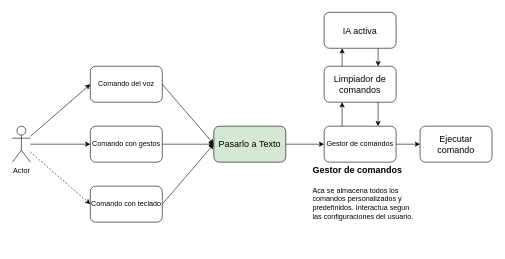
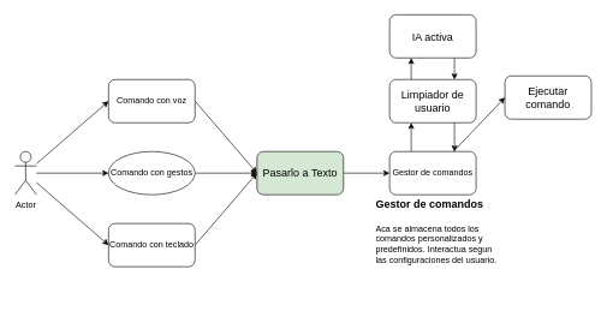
- <mxCell id="7" value="Comando del voz" style="rounded=1;whiteSpace=wrap;html=1;" parent="1" vertex="1"><mxGeometry x="150" y="110" width="120" height="60" as="geometry" /></mxCell>
+ <mxCell id="7" value="Comando con voz" style="rounded=1;whiteSpace=wrap;html=1;" parent="1" vertex="1"><mxGeometry x="150" y="110" width="120" height="60" as="geometry" /></mxCell>
- <mxCell id="17" value="Limpiador de comandos" style="rounded=1;whiteSpace=wrap;html=1;fontSize=15;" parent="1" vertex="1"><mxGeometry x="540" y="110" width="120" height="60" as="geometry" /></mxCell>
+ <mxCell id="17" value="Limpiador de usuario" style="rounded=1;whiteSpace=wrap;html=1;fontSize=15;" parent="1" vertex="1"><mxGeometry x="540" y="110" width="120" height="60" as="geometry" /></mxCell>
- <mxCell id="9" value="Comando con gestos" style="rounded=1;whiteSpace=wrap;html=1;" parent="1" vertex="1"><mxGeometry x="150" y="210" width="120" height="60" as="geometry" /></mxCell>
+ <mxCell id="9" value="Comando con gestos" style="ellipse;whiteSpace=wrap;html=1;" parent="1" vertex="1"><mxGeometry x="150" y="210" width="120" height="60" as="geometry" /></mxCell>
- <mxCell id="20" value="Ejecutar comando" style="rounded=1;whiteSpace=wrap;html=1;fontSize=15;" parent="1" vertex="1"><mxGeometry x="700" y="210" width="120" height="60" as="geometry" /></mxCell>
+ <mxCell id="20" value="Ejecutar comando" style="rounded=1;whiteSpace=wrap;html=1;fontSize=15;" parent="1" vertex="1"><mxGeometry x="700" y="105" width="120" height="60" as="geometry" /></mxCell>
- <mxCell id="4" style="edgeStyle=none;html=1;entryX=0;entryY=0.5;entryDx=0;entryDy=0;dashed=1;" parent="1" source="5" target="11" edge="1"><mxGeometry relative="1" as="geometry" /></mxCell>
+ <mxCell id="4" style="edgeStyle=none;html=1;entryX=0;entryY=0.5;entryDx=0;entryDy=0;" parent="1" source="5" target="11" edge="1"><mxGeometry relative="1" as="geometry" /></mxCell>
